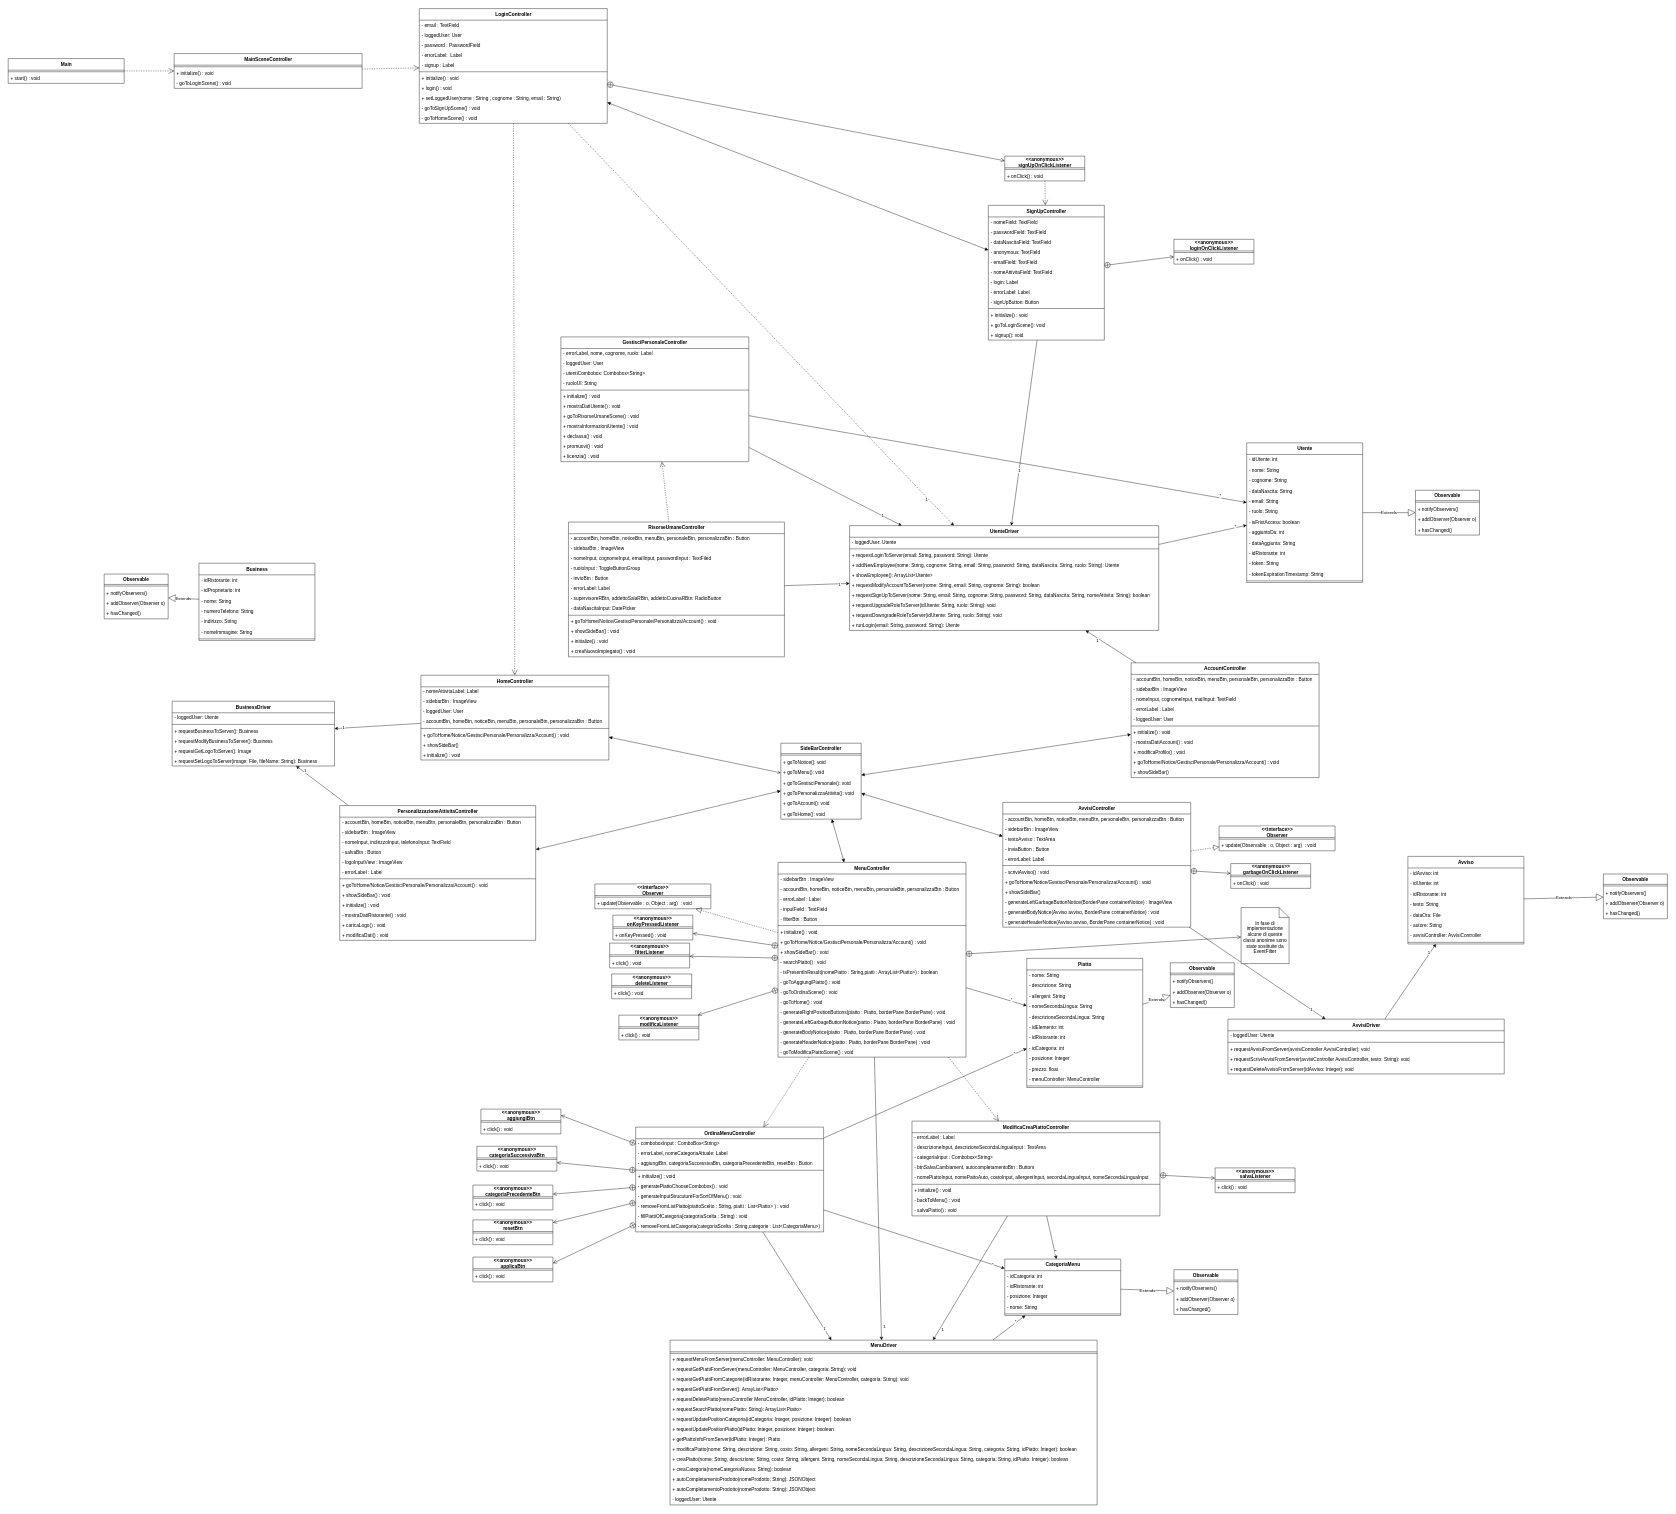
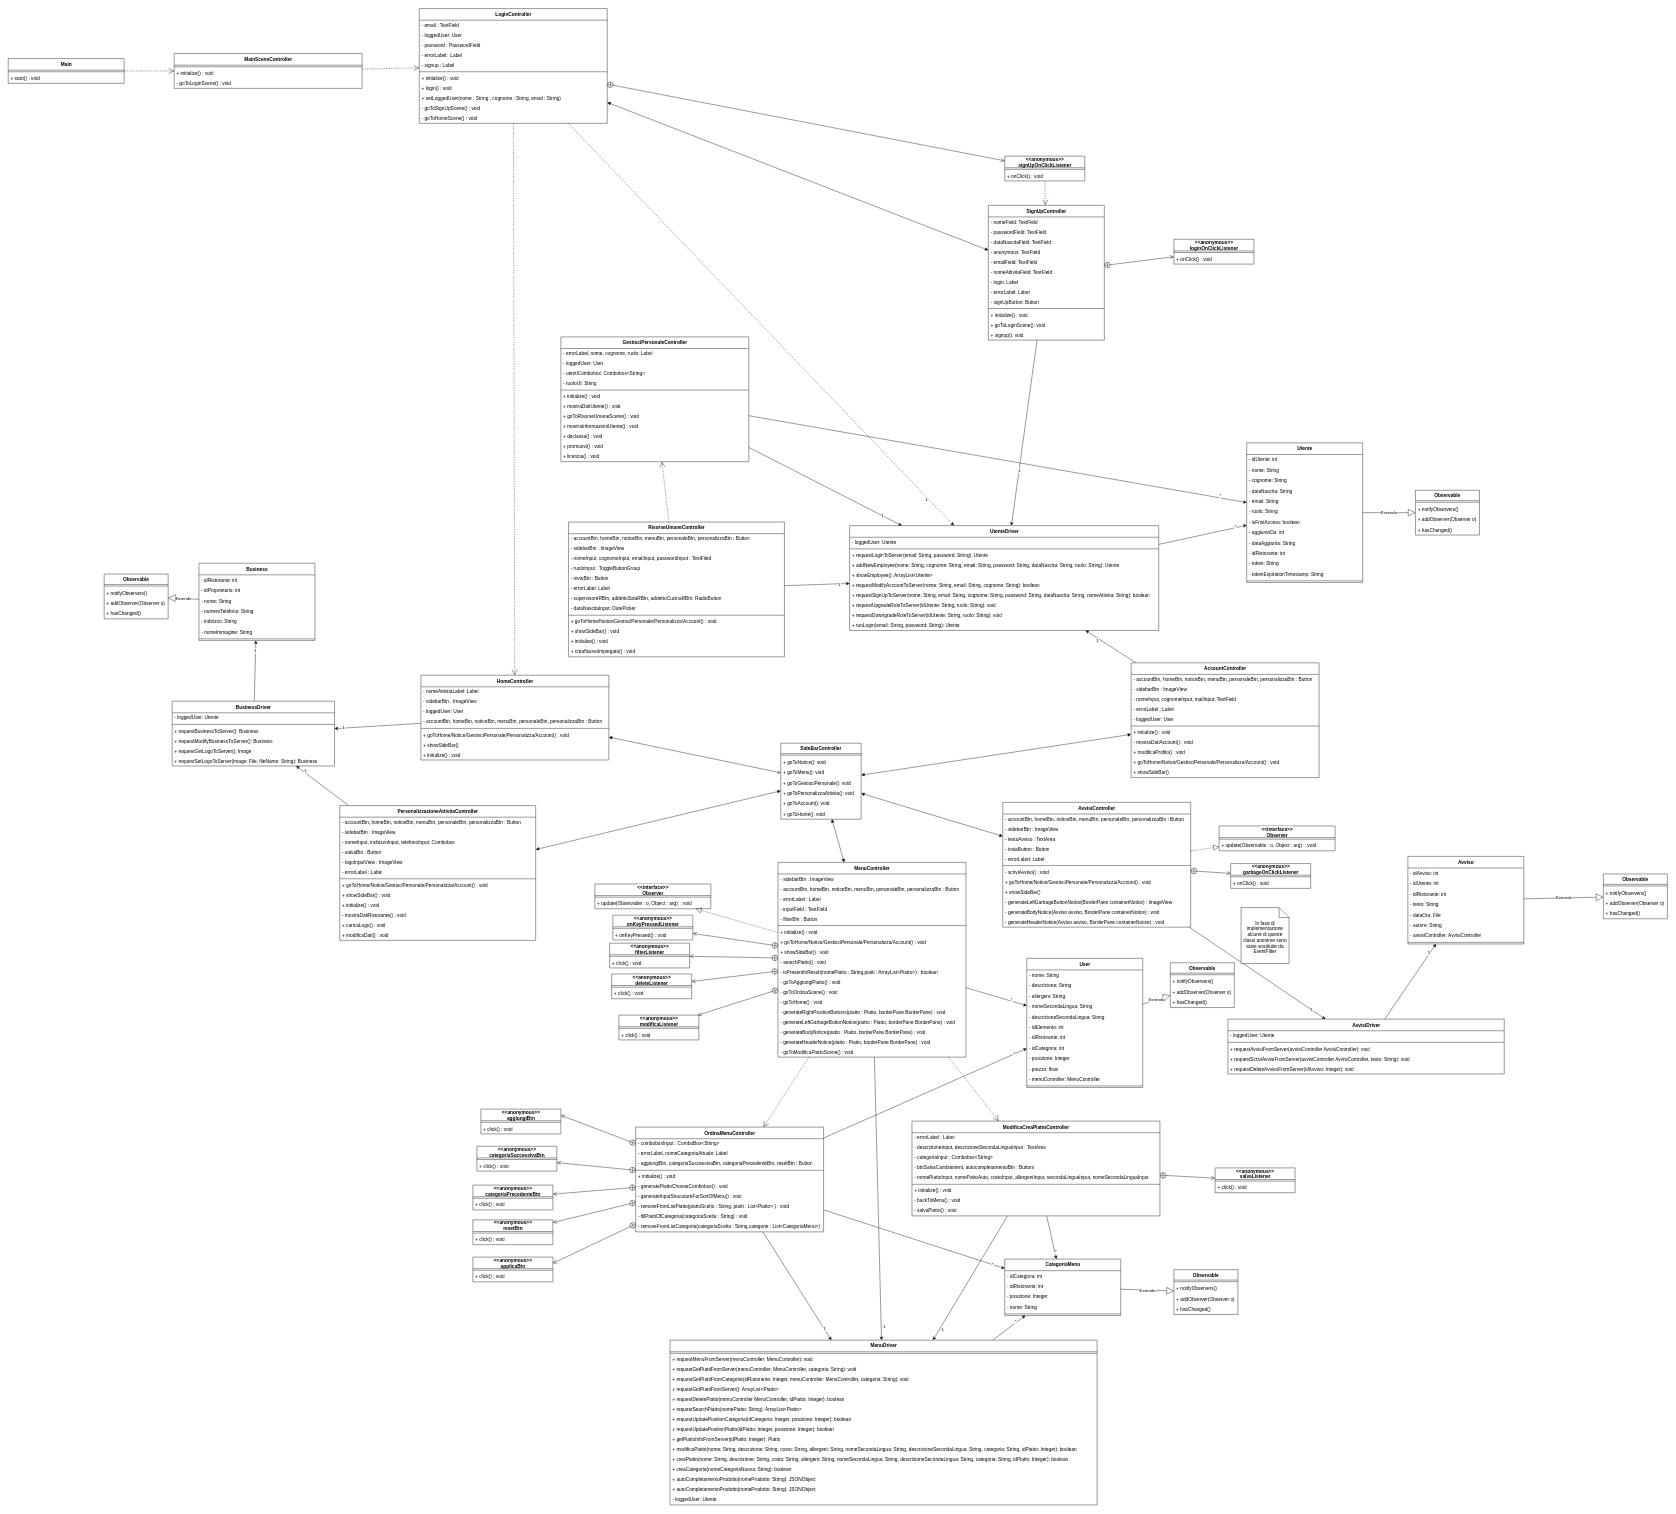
+ <mxCell id="189" style="edgeStyle=none;html=1;" parent="1" source="191" target="239" edge="1"><mxGeometry relative="1" as="geometry" /></mxCell>
+ <mxCell id="190" value="1" style="edgeLabel;html=1;align=center;verticalAlign=middle;resizable=0;points=[];" parent="189" connectable="0" vertex="1"><mxGeometry x="0.677" y="1" relative="1" as="geometry"><mxPoint as="offset" /></mxGeometry></mxCell>
- <mxCell id="138" value="- nomeInput, indirizzoInput, telefonoInput: TextField" style="text;html=1;strokeColor=none;fillColor=none;align=left;verticalAlign=middle;spacingLeft=4;spacingRight=4;overflow=hidden;rotatable=0;points=[[0,0.5],[1,0.5]];portConstraint=eastwest;" parent="135" vertex="1"><mxGeometry y="79" width="490" height="25" as="geometry" /></mxCell>
+ <mxCell id="138" value="- nomeInput, indirizzoInput, telefonoInput: Combobox" style="text;html=1;strokeColor=none;fillColor=none;align=left;verticalAlign=middle;spacingLeft=4;spacingRight=4;overflow=hidden;rotatable=0;points=[[0,0.5],[1,0.5]];portConstraint=eastwest;" parent="135" vertex="1"><mxGeometry y="79" width="490" height="25" as="geometry" /></mxCell>
- <mxCell id="346" value="" style="endArrow=open;startArrow=circlePlus;endFill=0;startFill=0;endSize=8;html=1;" parent="1" source="82" target="330" edge="1"><mxGeometry width="160" relative="1" as="geometry"><mxPoint x="1928" y="1762.834" as="sourcePoint" /><mxPoint x="1728" y="1820.991" as="targetPoint" /></mxGeometry></mxCell>
+ <mxCell id="346" value="" style="endArrow=open;startArrow=circlePlus;endFill=0;startFill=0;endSize=8;html=1;" parent="1" source="82" target="343" edge="1"><mxGeometry width="160" relative="1" as="geometry"><mxPoint x="1928" y="1762.834" as="sourcePoint" /><mxPoint x="1728" y="1820.991" as="targetPoint" /></mxGeometry></mxCell>
- <mxCell id="253" value="Piatto" style="swimlane;fontStyle=1;align=center;verticalAlign=middle;childLayout=stackLayout;horizontal=1;startSize=29;horizontalStack=0;resizeParent=1;resizeParentMax=0;resizeLast=0;collapsible=0;marginBottom=0;html=1;" parent="1" vertex="1"><mxGeometry x="2567" y="2395" width="290" height="323" as="geometry" /></mxCell>
+ <mxCell id="253" value="User" style="swimlane;fontStyle=1;align=center;verticalAlign=middle;childLayout=stackLayout;horizontal=1;startSize=29;horizontalStack=0;resizeParent=1;resizeParentMax=0;resizeLast=0;collapsible=0;marginBottom=0;html=1;" parent="1" vertex="1"><mxGeometry x="2567" y="2395" width="290" height="323" as="geometry" /></mxCell>
